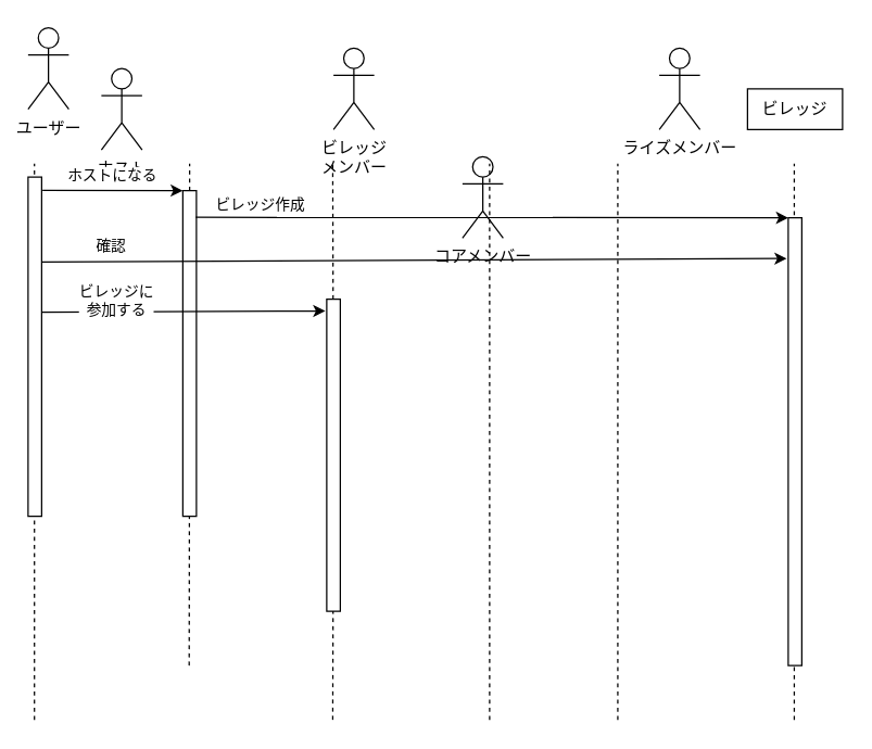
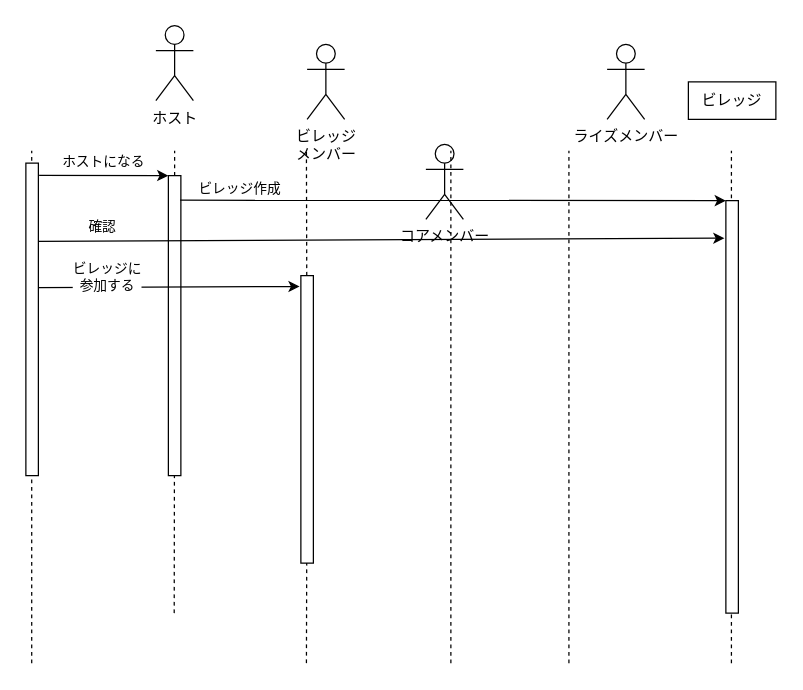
- <mxCell id="2" value="ユーザー" style="shape=umlActor;verticalLabelPosition=bottom;verticalAlign=top;html=1;outlineConnect=0;" parent="1" vertex="1"><mxGeometry x="20" y="20" width="30" height="60" as="geometry" /></mxCell>
- <mxCell id="4" value="ホスト" style="shape=umlActor;verticalLabelPosition=bottom;verticalAlign=top;html=1;outlineConnect=0;" parent="1" vertex="1"><mxGeometry x="74" y="50" width="30" height="60" as="geometry" /></mxCell>
+ <mxCell id="4" value="ホスト" style="shape=umlActor;verticalLabelPosition=bottom;verticalAlign=top;html=1;outlineConnect=0;" parent="1" vertex="1"><mxGeometry x="124" y="20" width="30" height="60" as="geometry" /></mxCell>
